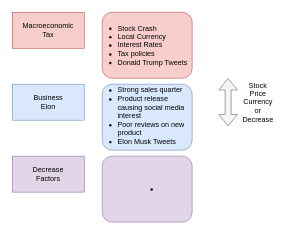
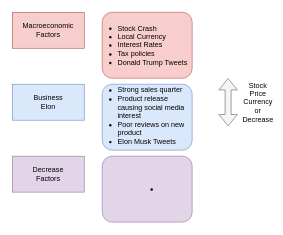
- <mxCell id="13" value="Macroeconomic Tax" style="text;html=1;strokeColor=none;fillColor=none;align=center;verticalAlign=middle;whiteSpace=wrap;rounded=0;" vertex="1" parent="1"><mxGeometry x="60" y="40" width="40" height="20" as="geometry" /></mxCell>
+ <mxCell id="13" value="Macroeconomic Factors" style="text;html=1;strokeColor=none;fillColor=none;align=center;verticalAlign=middle;whiteSpace=wrap;rounded=0;" vertex="1" parent="1"><mxGeometry x="60" y="40" width="40" height="20" as="geometry" /></mxCell>
